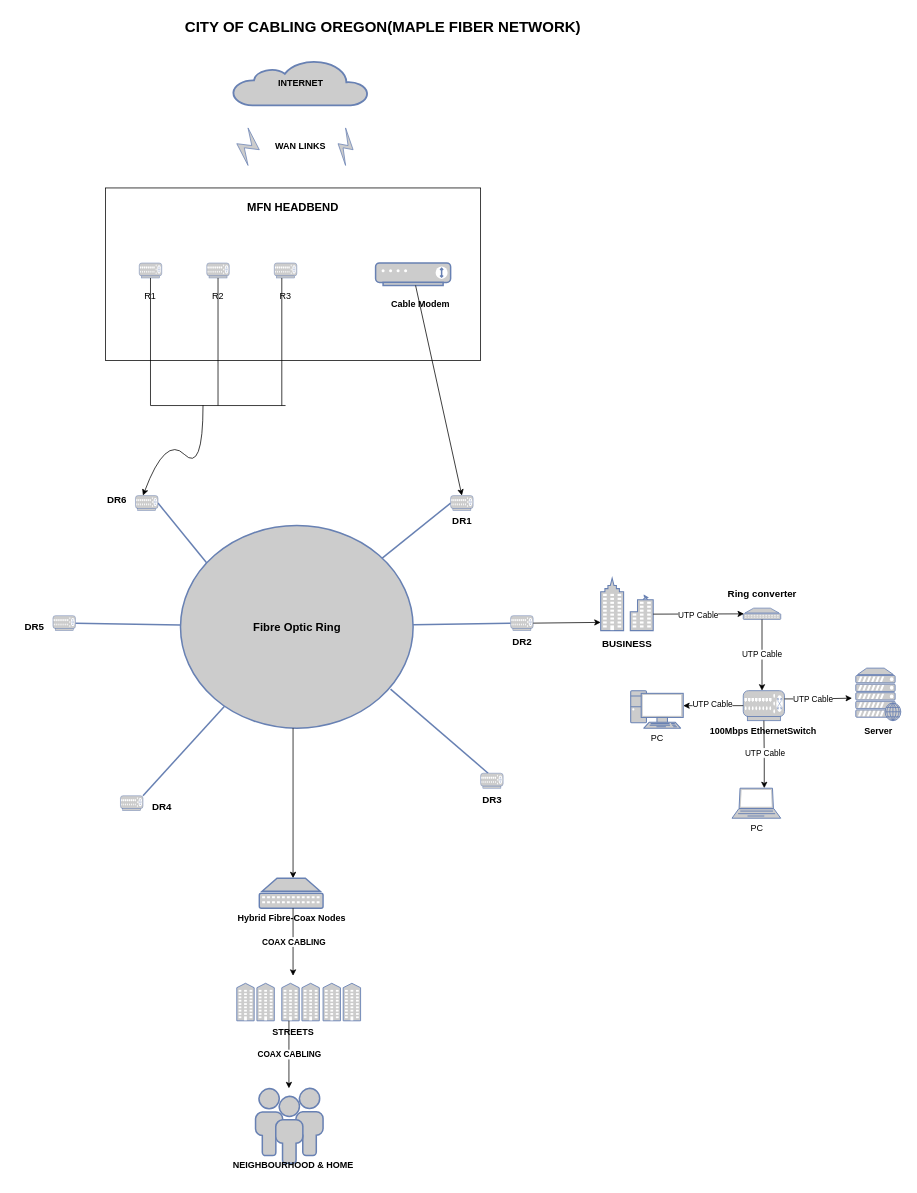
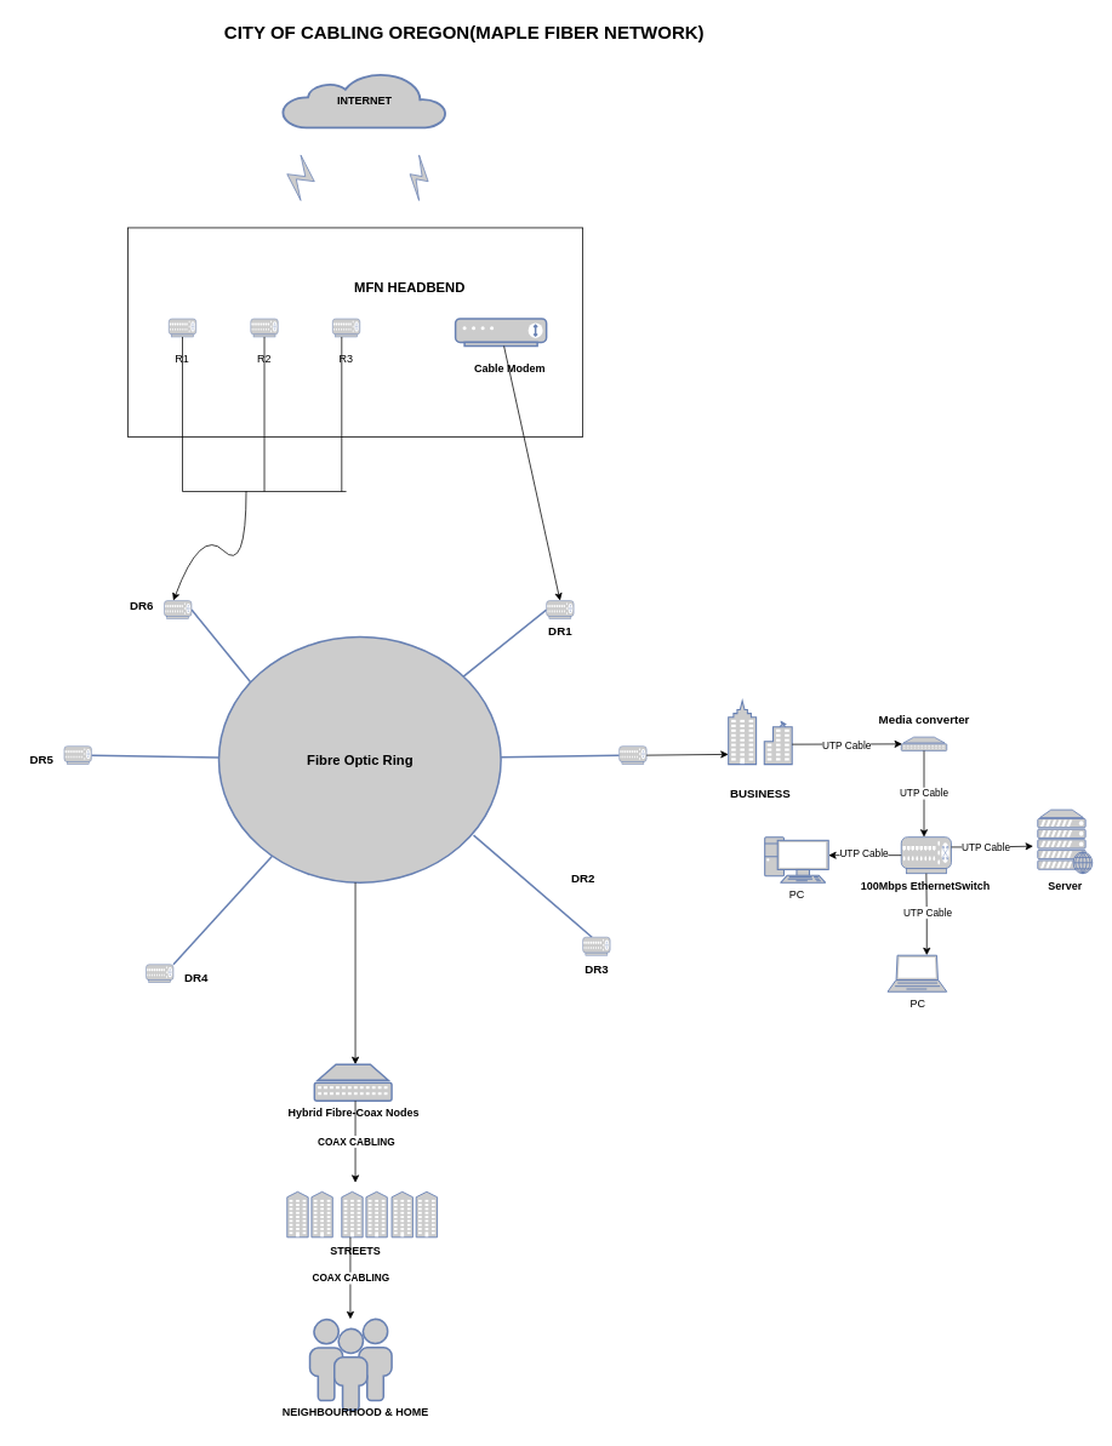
- <mxCell id="26" value="&lt;b&gt;WAN LINKS&lt;/b&gt;" style="text;html=1;align=center;verticalAlign=middle;whiteSpace=wrap;rounded=0;" vertex="1" parent="2"><mxGeometry x="340" y="100" width="80" height="30" as="geometry" /></mxCell>
- <mxCell id="29" value="&lt;b&gt;&lt;font style=&quot;font-size: 15px;&quot;&gt;MFN HEADBEND&lt;/font&gt;&lt;/b&gt;" style="text;html=1;align=center;verticalAlign=middle;whiteSpace=wrap;rounded=0;" vertex="1" parent="27"><mxGeometry x="90" y="10" width="320" height="30" as="geometry" /></mxCell>
+ <mxCell id="29" value="&lt;b&gt;&lt;font style=&quot;font-size: 15px;&quot;&gt;MFN HEADBEND&lt;/font&gt;&lt;/b&gt;" style="text;html=1;align=center;verticalAlign=middle;whiteSpace=wrap;rounded=0;" vertex="1" parent="27"><mxGeometry x="150" y="50" width="320" height="30" as="geometry" /></mxCell>
- <mxCell id="52" value="&lt;div&gt;&lt;font style=&quot;color: rgb(0, 0, 0); font-size: 13px;&quot;&gt;&lt;b&gt;Ring converter&lt;/b&gt;&lt;/font&gt;&lt;/div&gt;" style="text;html=1;align=center;verticalAlign=middle;resizable=0;points=[];autosize=1;strokeColor=none;fillColor=none;" vertex="1" parent="2"><mxGeometry x="935" y="695" width="120" height="30" as="geometry" /></mxCell>
+ <mxCell id="52" value="&lt;div&gt;&lt;font style=&quot;color: rgb(0, 0, 0); font-size: 13px;&quot;&gt;&lt;b&gt;Media converter&lt;/b&gt;&lt;/font&gt;&lt;/div&gt;" style="text;html=1;align=center;verticalAlign=middle;resizable=0;points=[];autosize=1;strokeColor=none;fillColor=none;" vertex="1" parent="2"><mxGeometry x="935" y="695" width="120" height="30" as="geometry" /></mxCell>
- <mxCell id="17" value="&lt;font style=&quot;color: rgb(0, 0, 0); font-size: 13px;&quot;&gt;&lt;b&gt;DR2&lt;/b&gt;&lt;/font&gt;" style="text;html=1;align=center;verticalAlign=middle;resizable=0;points=[];autosize=1;strokeColor=none;fillColor=none;" vertex="1" parent="3"><mxGeometry x="650" y="190" width="50" height="30" as="geometry" /></mxCell>
+ <mxCell id="17" value="&lt;font style=&quot;color: rgb(0, 0, 0); font-size: 13px;&quot;&gt;&lt;b&gt;DR2&lt;/b&gt;&lt;/font&gt;" style="text;html=1;align=center;verticalAlign=middle;resizable=0;points=[];autosize=1;strokeColor=none;fillColor=none;" vertex="1" parent="3"><mxGeometry x="595" y="300" width="50" height="30" as="geometry" /></mxCell>
- <mxCell id="45" value="&lt;font style=&quot;color: rgb(0, 0, 0); font-size: 13px;&quot;&gt;&lt;b&gt;BUSINESS&lt;/b&gt;&lt;/font&gt;&lt;div&gt;&lt;font style=&quot;color: rgb(0, 0, 0); font-size: 13px;&quot;&gt;&lt;b&gt;&lt;br&gt;&lt;/b&gt;&lt;/font&gt;&lt;/div&gt;" style="text;html=1;align=center;verticalAlign=middle;resizable=0;points=[];autosize=1;strokeColor=none;fillColor=none;" vertex="1" parent="2"><mxGeometry x="770" y="765" width="90" height="40" as="geometry" /></mxCell>
+ <mxCell id="45" value="&lt;font style=&quot;color: rgb(0, 0, 0); font-size: 13px;&quot;&gt;&lt;b&gt;BUSINESS&lt;/b&gt;&lt;/font&gt;&lt;div&gt;&lt;font style=&quot;color: rgb(0, 0, 0); font-size: 13px;&quot;&gt;&lt;b&gt;&lt;br&gt;&lt;/b&gt;&lt;/font&gt;&lt;/div&gt;" style="text;html=1;align=center;verticalAlign=middle;resizable=0;points=[];autosize=1;strokeColor=none;fillColor=none;" vertex="1" parent="2"><mxGeometry x="770" y="780" width="90" height="40" as="geometry" /></mxCell>
